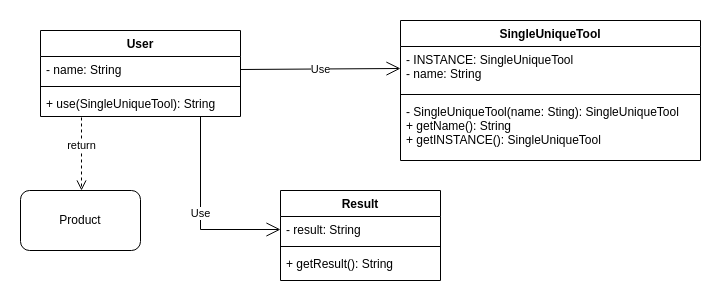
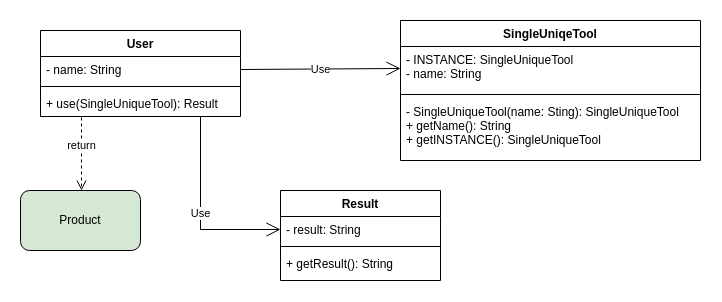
- <mxCell id="10" value="SingleUniqueTool" style="swimlane;fontStyle=1;align=center;verticalAlign=top;childLayout=stackLayout;horizontal=1;startSize=26;horizontalStack=0;resizeParent=1;resizeParentMax=0;resizeLast=0;collapsible=1;marginBottom=0;" parent="1" vertex="1"><mxGeometry x="400" y="20" width="300" height="140" as="geometry" /></mxCell>
+ <mxCell id="10" value="SingleUniqeTool" style="swimlane;fontStyle=1;align=center;verticalAlign=top;childLayout=stackLayout;horizontal=1;startSize=26;horizontalStack=0;resizeParent=1;resizeParentMax=0;resizeLast=0;collapsible=1;marginBottom=0;" parent="1" vertex="1"><mxGeometry x="400" y="20" width="300" height="140" as="geometry" /></mxCell>
- <mxCell id="5" value="+ use(SingleUniqueTool): String" style="text;strokeColor=none;fillColor=none;align=left;verticalAlign=top;spacingLeft=4;spacingRight=4;overflow=hidden;rotatable=0;points=[[0,0.5],[1,0.5]];portConstraint=eastwest;" parent="2" vertex="1"><mxGeometry y="60" width="200" height="26" as="geometry" /></mxCell>
+ <mxCell id="5" value="+ use(SingleUniqueTool): Result" style="text;strokeColor=none;fillColor=none;align=left;verticalAlign=top;spacingLeft=4;spacingRight=4;overflow=hidden;rotatable=0;points=[[0,0.5],[1,0.5]];portConstraint=eastwest;" parent="2" vertex="1"><mxGeometry y="60" width="200" height="26" as="geometry" /></mxCell>
- <mxCell id="17" value="Product" style="rounded=1;whiteSpace=wrap;html=1;" parent="1" vertex="1"><mxGeometry x="20" y="190" width="120" height="60" as="geometry" /></mxCell>
+ <mxCell id="17" value="Product" style="rounded=1;whiteSpace=wrap;html=1;fillColor=#d5e8d4;" parent="1" vertex="1"><mxGeometry x="20" y="190" width="120" height="60" as="geometry" /></mxCell>
